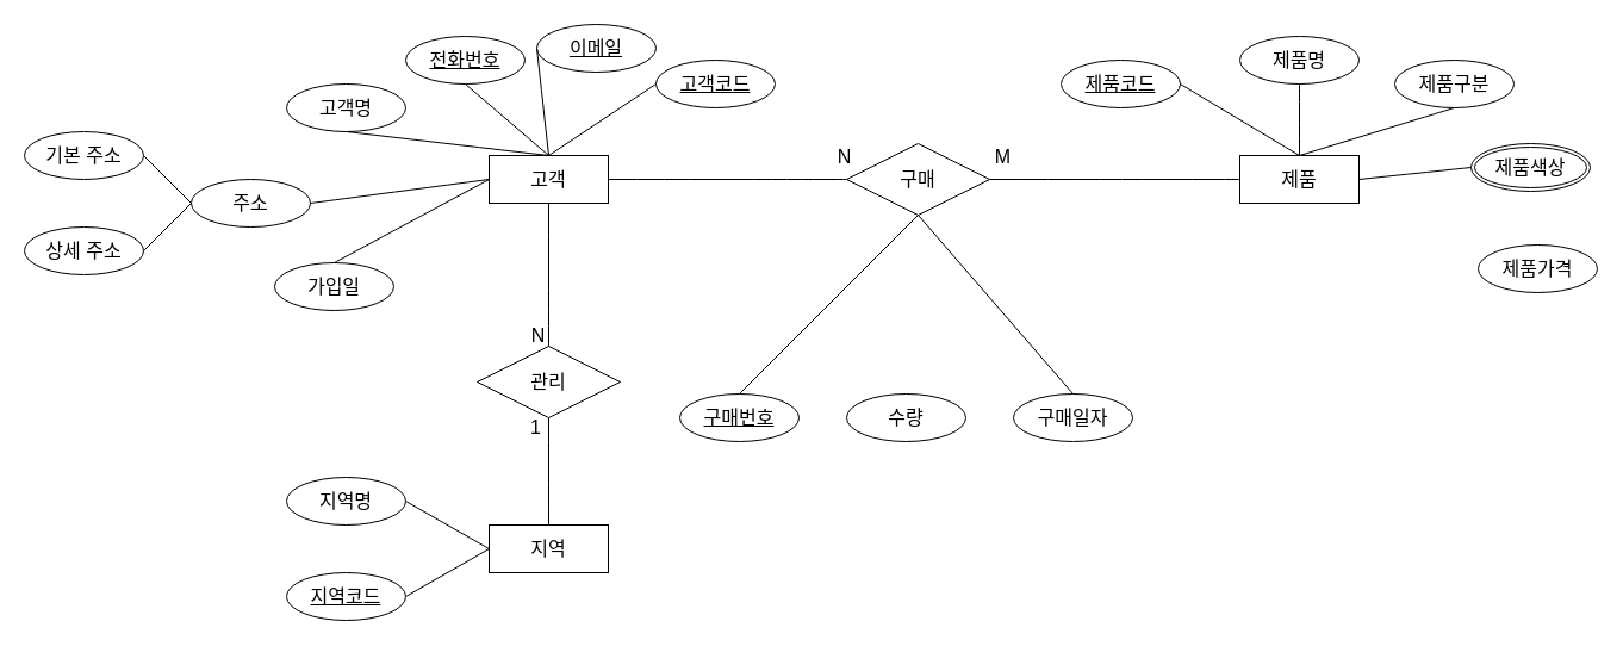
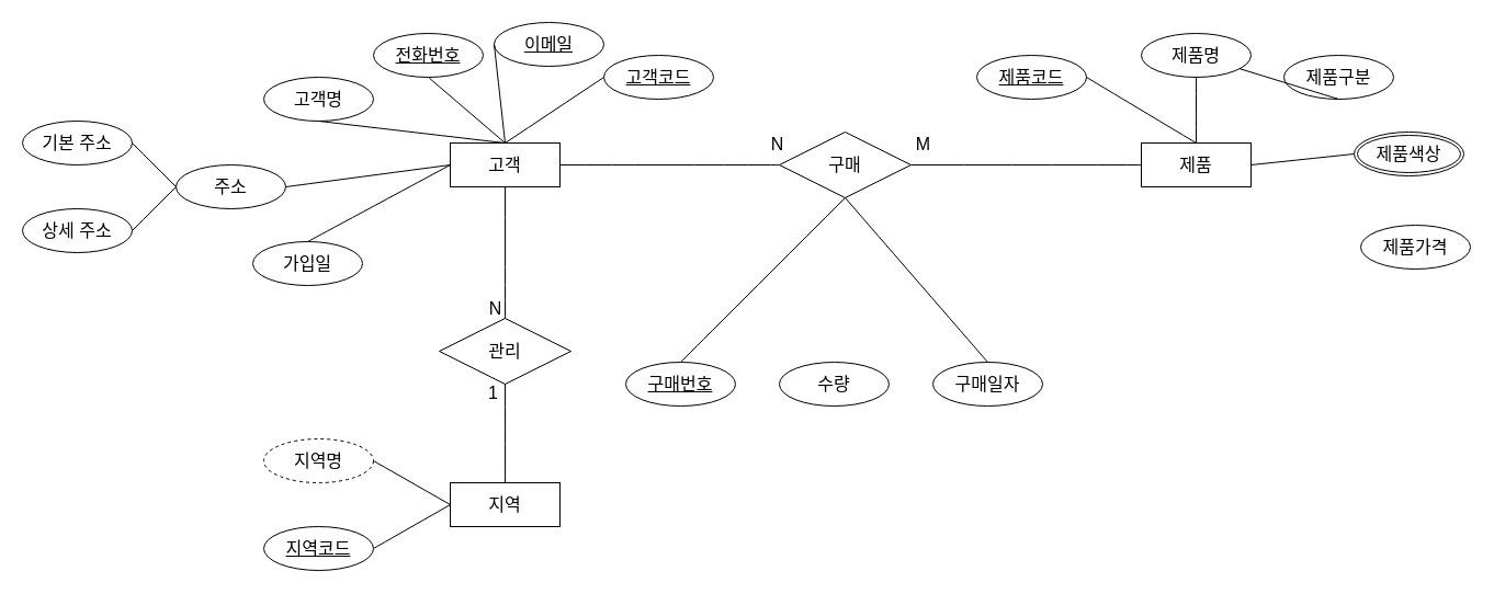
- <mxCell id="46" value="" style="endArrow=none;html=1;rounded=0;fontSize=12;startSize=8;endSize=8;curved=1;exitX=0.5;exitY=1;exitDx=0;exitDy=0;entryX=0.5;entryY=0;entryDx=0;entryDy=0;" edge="1" parent="1" source="28" target="47"><mxGeometry relative="1" as="geometry"><mxPoint x="1220" y="90" as="sourcePoint" /><mxPoint x="1080" y="175" as="targetPoint" /></mxGeometry></mxCell>
+ <mxCell id="46" value="" style="endArrow=none;html=1;rounded=0;fontSize=12;startSize=8;endSize=8;curved=1;exitX=0.5;exitY=1;exitDx=0;exitDy=0;" edge="1" parent="1" source="28" target="25"><mxGeometry relative="1" as="geometry"><mxPoint x="1220" y="90" as="sourcePoint" /><mxPoint x="1080" y="175" as="targetPoint" /></mxGeometry></mxCell>
- <mxCell id="21" value="지역명" style="ellipse;whiteSpace=wrap;html=1;align=center;fontSize=16;" vertex="1" parent="1"><mxGeometry x="240" y="400" width="100" height="40" as="geometry" /></mxCell>
+ <mxCell id="21" value="지역명" style="ellipse;whiteSpace=wrap;html=1;align=center;fontSize=16;dashed=1;" vertex="1" parent="1"><mxGeometry x="240" y="400" width="100" height="40" as="geometry" /></mxCell>
